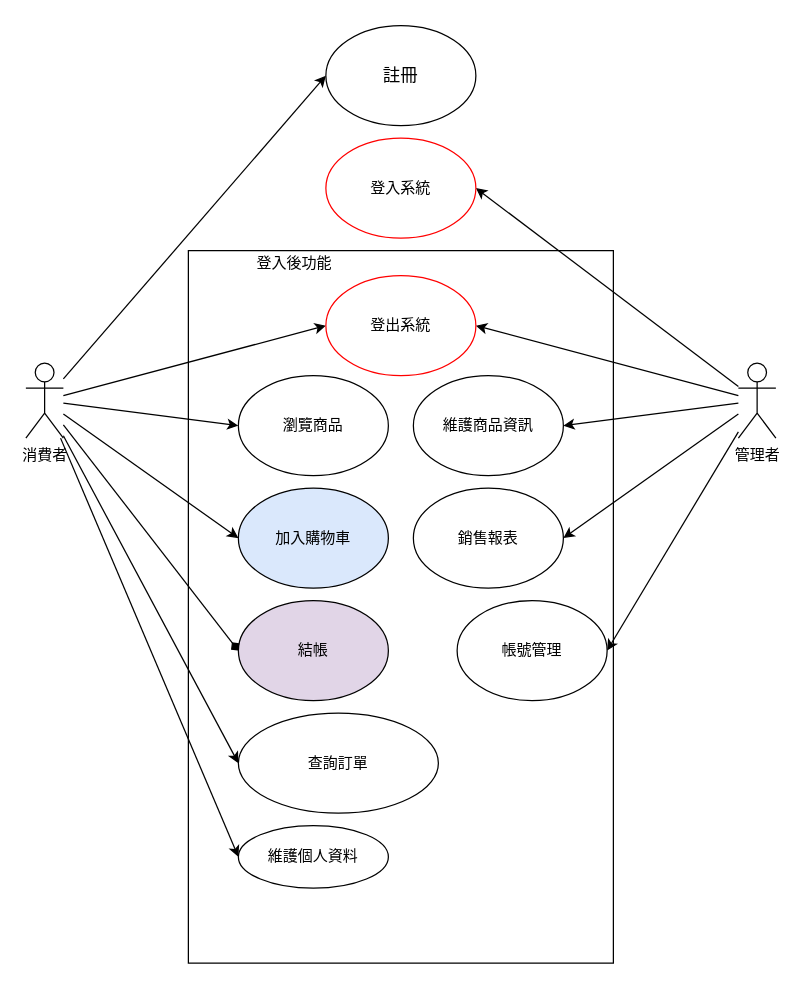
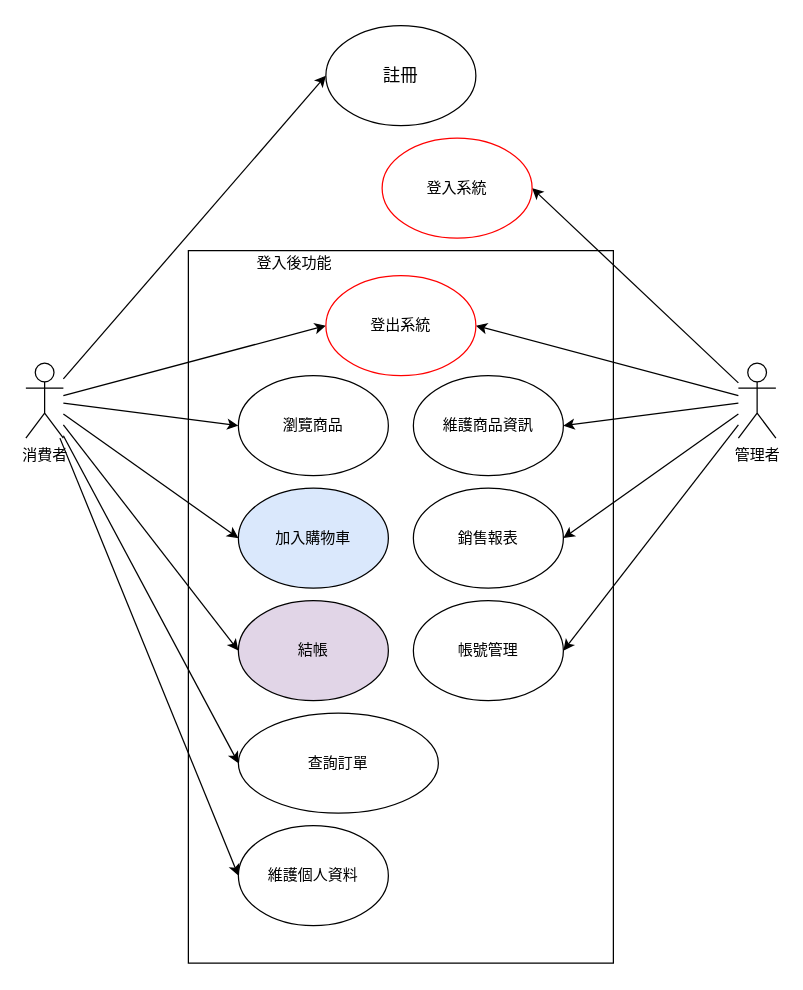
- <mxCell id="28" value="登入系統" style="ellipse;whiteSpace=wrap;html=1;fillColor=none;strokeColor=#FF0000;" vertex="1" parent="1"><mxGeometry x="260" y="110" width="120" height="80" as="geometry" /></mxCell>
+ <mxCell id="28" value="登入系統" style="ellipse;whiteSpace=wrap;html=1;fillColor=none;strokeColor=#FF0000;" vertex="1" parent="1"><mxGeometry x="305" y="110" width="120" height="80" as="geometry" /></mxCell>
- <mxCell id="21" value="" style="endArrow=diamond;html=1;entryX=0;entryY=0.5;entryDx=0;entryDy=0;" parent="1" source="8" target="9" edge="1"><mxGeometry width="50" height="50" relative="1" as="geometry"><mxPoint x="330" y="400" as="sourcePoint" /><mxPoint x="380" y="350" as="targetPoint" /></mxGeometry></mxCell>
+ <mxCell id="21" value="" style="endArrow=classic;html=1;entryX=0;entryY=0.5;entryDx=0;entryDy=0;" parent="1" source="8" target="9" edge="1"><mxGeometry width="50" height="50" relative="1" as="geometry"><mxPoint x="330" y="400" as="sourcePoint" /><mxPoint x="380" y="350" as="targetPoint" /></mxGeometry></mxCell>
- <mxCell id="14" value="帳號管理" style="ellipse;whiteSpace=wrap;html=1;" parent="1" vertex="1"><mxGeometry x="365" y="480" width="120" height="80" as="geometry" /></mxCell>
+ <mxCell id="14" value="帳號管理" style="ellipse;whiteSpace=wrap;html=1;" parent="1" vertex="1"><mxGeometry x="330" y="480" width="120" height="80" as="geometry" /></mxCell>
- <mxCell id="15" value="維護個人資料" style="ellipse;whiteSpace=wrap;html=1;" parent="1" vertex="1"><mxGeometry x="190" y="660" width="120" height="50" as="geometry" /></mxCell>
+ <mxCell id="15" value="維護個人資料" style="ellipse;whiteSpace=wrap;html=1;" parent="1" vertex="1"><mxGeometry x="190" y="660" width="120" height="80" as="geometry" /></mxCell>
